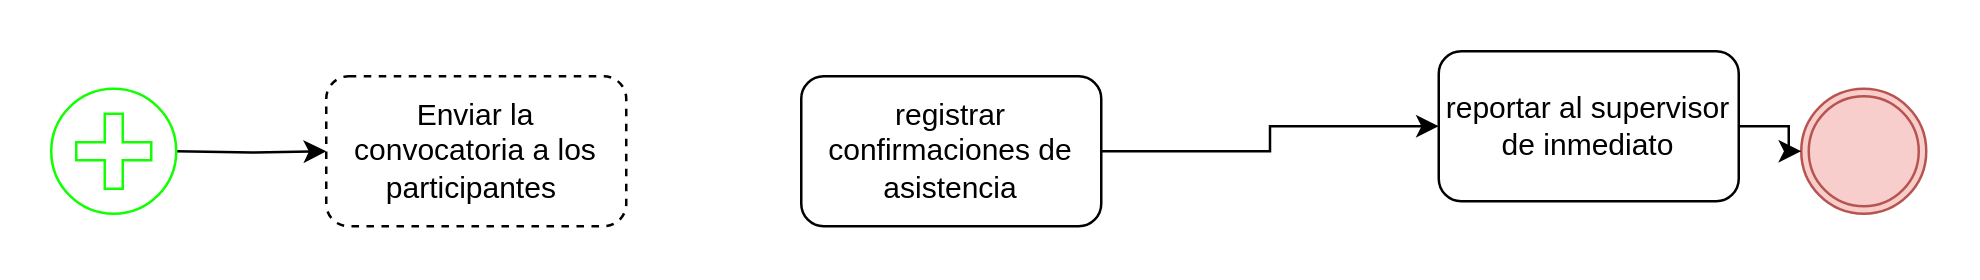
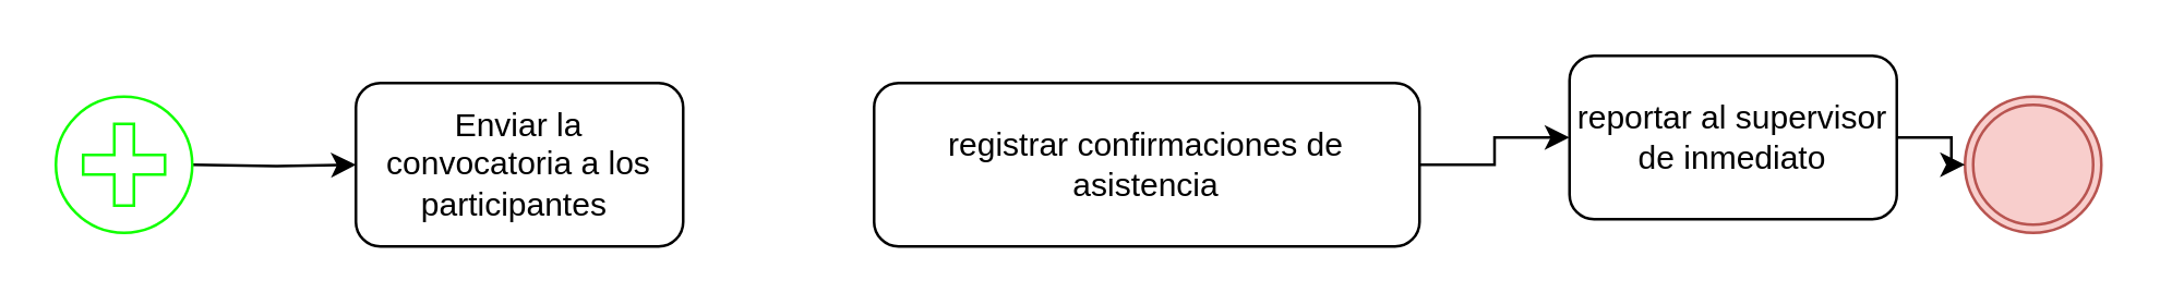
- <mxCell id="6" value="Enviar la convocatoria a los participantes&amp;nbsp;" style="rounded=1;whiteSpace=wrap;html=1;dashed=1;" parent="1" vertex="1"><mxGeometry x="130" y="30" width="120" height="60" as="geometry" /></mxCell>
+ <mxCell id="6" value="Enviar la convocatoria a los participantes&amp;nbsp;" style="rounded=1;whiteSpace=wrap;html=1;" parent="1" vertex="1"><mxGeometry x="130" y="30" width="120" height="60" as="geometry" /></mxCell>
- <mxCell id="8" value="registrar confirmaciones de asistencia" style="rounded=1;whiteSpace=wrap;html=1;" parent="1" vertex="1"><mxGeometry x="320" y="30" width="120" height="60" as="geometry" /></mxCell>
+ <mxCell id="8" value="registrar confirmaciones de asistencia" style="rounded=1;whiteSpace=wrap;html=1;" parent="1" vertex="1"><mxGeometry x="320" y="30" width="200" height="60" as="geometry" /></mxCell>
